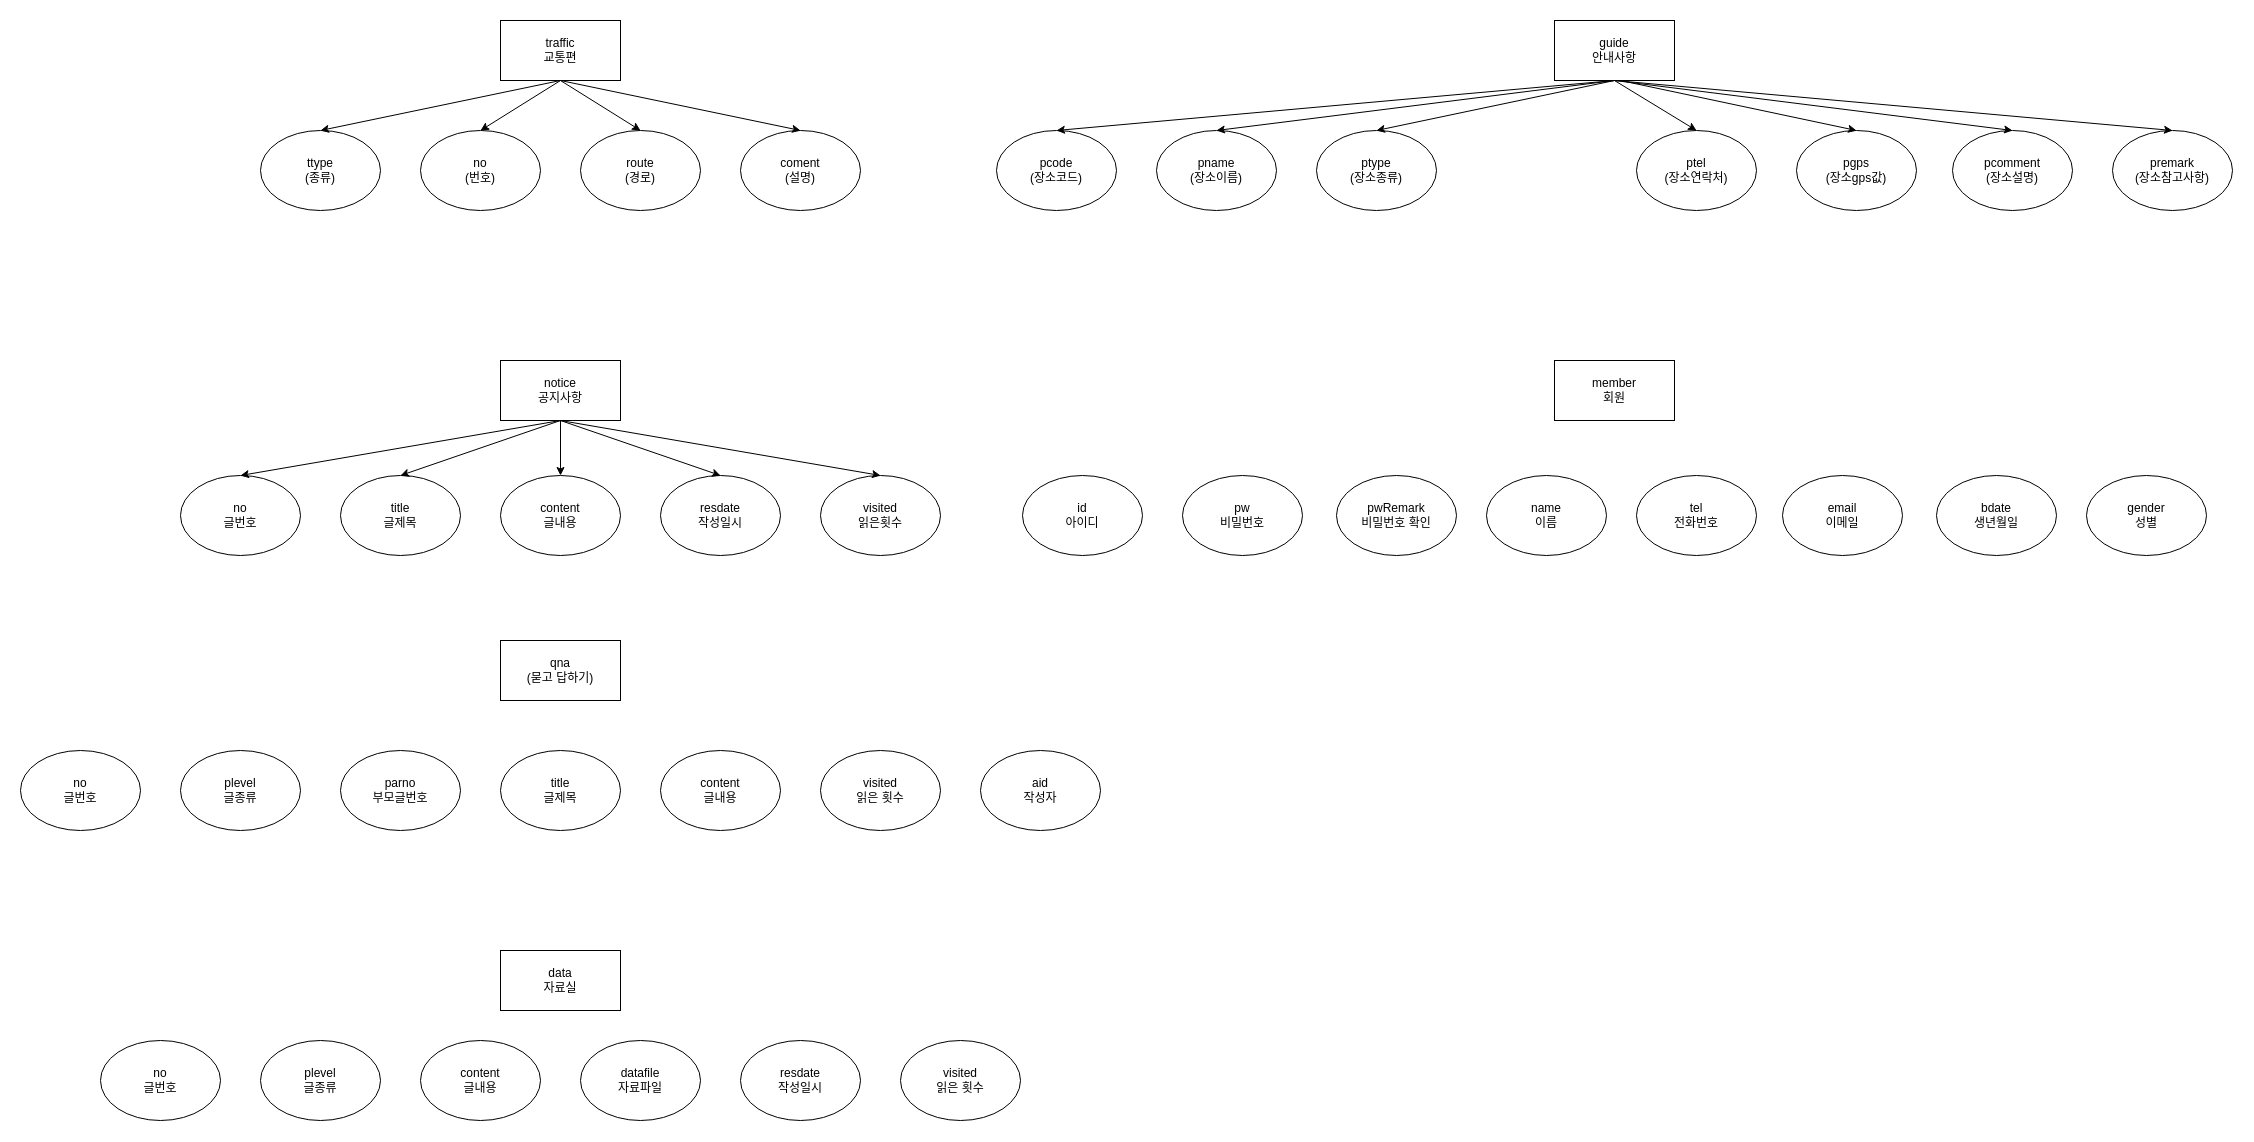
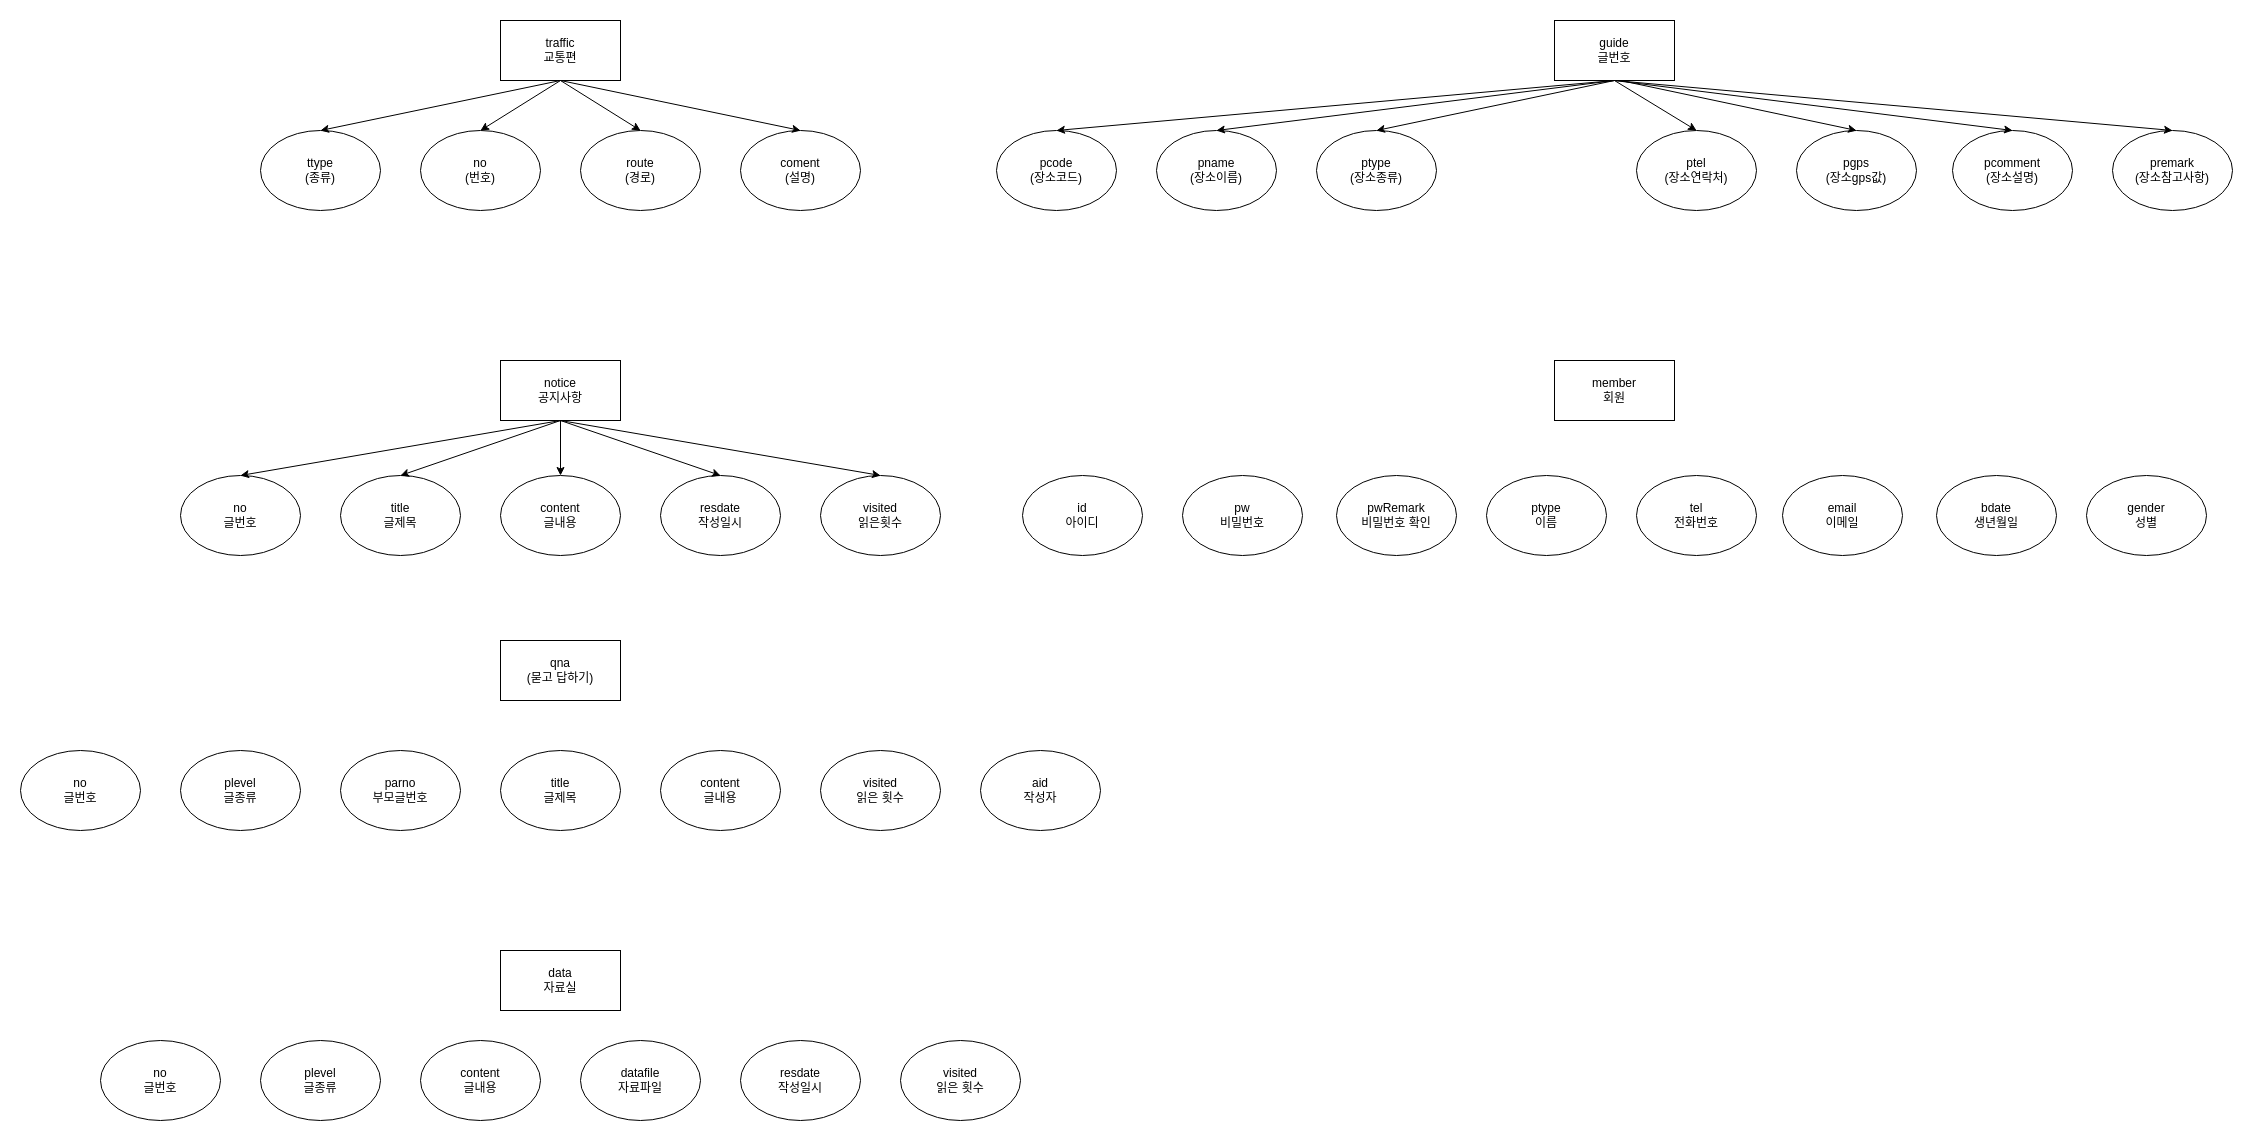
- <mxCell id="11" value="&lt;div&gt;guide&lt;/div&gt;안내사항" style="rounded=0;whiteSpace=wrap;html=1;" vertex="1" parent="1"><mxGeometry x="1554" y="20" width="120" height="60" as="geometry" /></mxCell>
+ <mxCell id="11" value="&lt;div&gt;guide&lt;/div&gt;글번호" style="rounded=0;whiteSpace=wrap;html=1;" vertex="1" parent="1"><mxGeometry x="1554" y="20" width="120" height="60" as="geometry" /></mxCell>
- <mxCell id="55" value="&lt;div&gt;name&lt;/div&gt;&lt;div&gt;이름&lt;/div&gt;" style="ellipse;whiteSpace=wrap;html=1;" vertex="1" parent="1"><mxGeometry x="1486" y="475" width="120" height="80" as="geometry" /></mxCell>
+ <mxCell id="55" value="&lt;div&gt;ptype&lt;/div&gt;&lt;div&gt;이름&lt;/div&gt;" style="ellipse;whiteSpace=wrap;html=1;" vertex="1" parent="1"><mxGeometry x="1486" y="475" width="120" height="80" as="geometry" /></mxCell>
